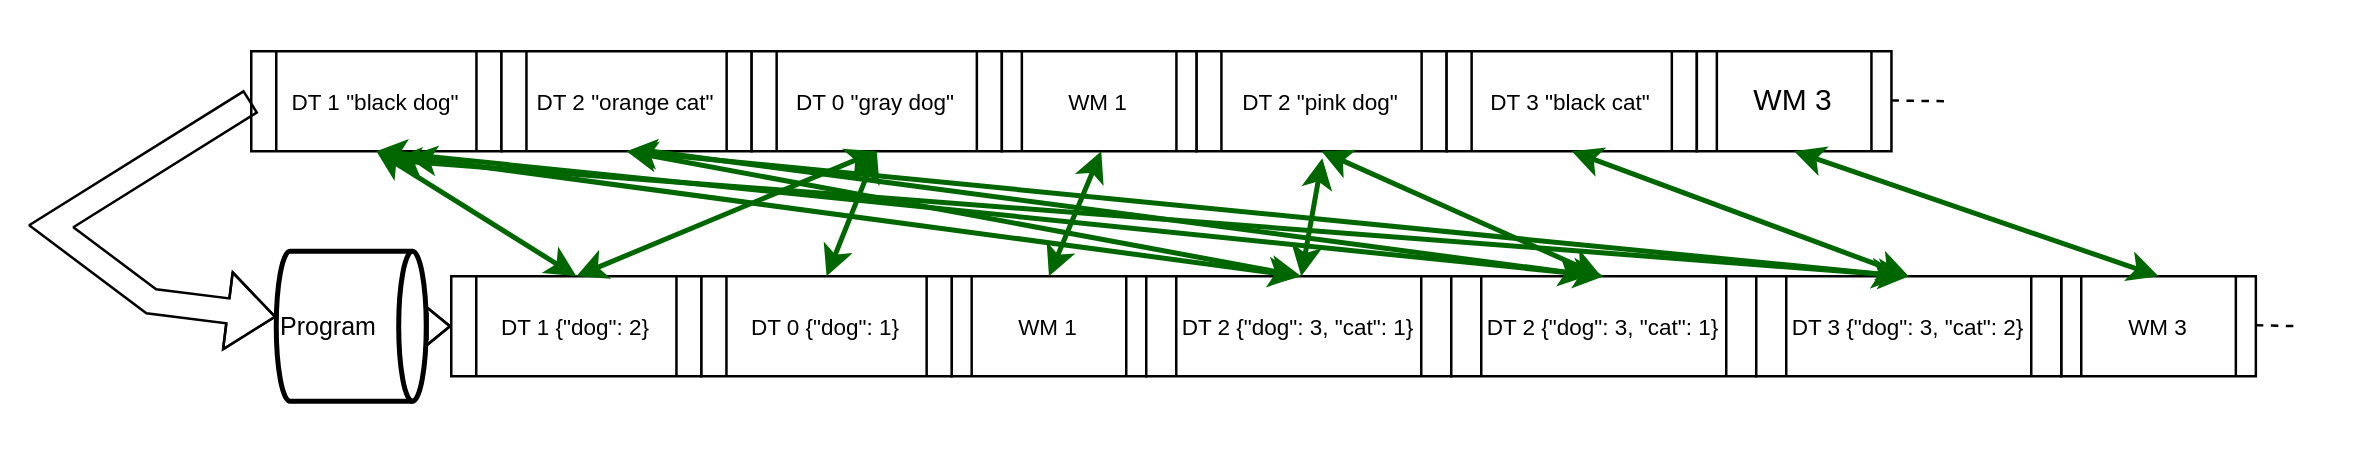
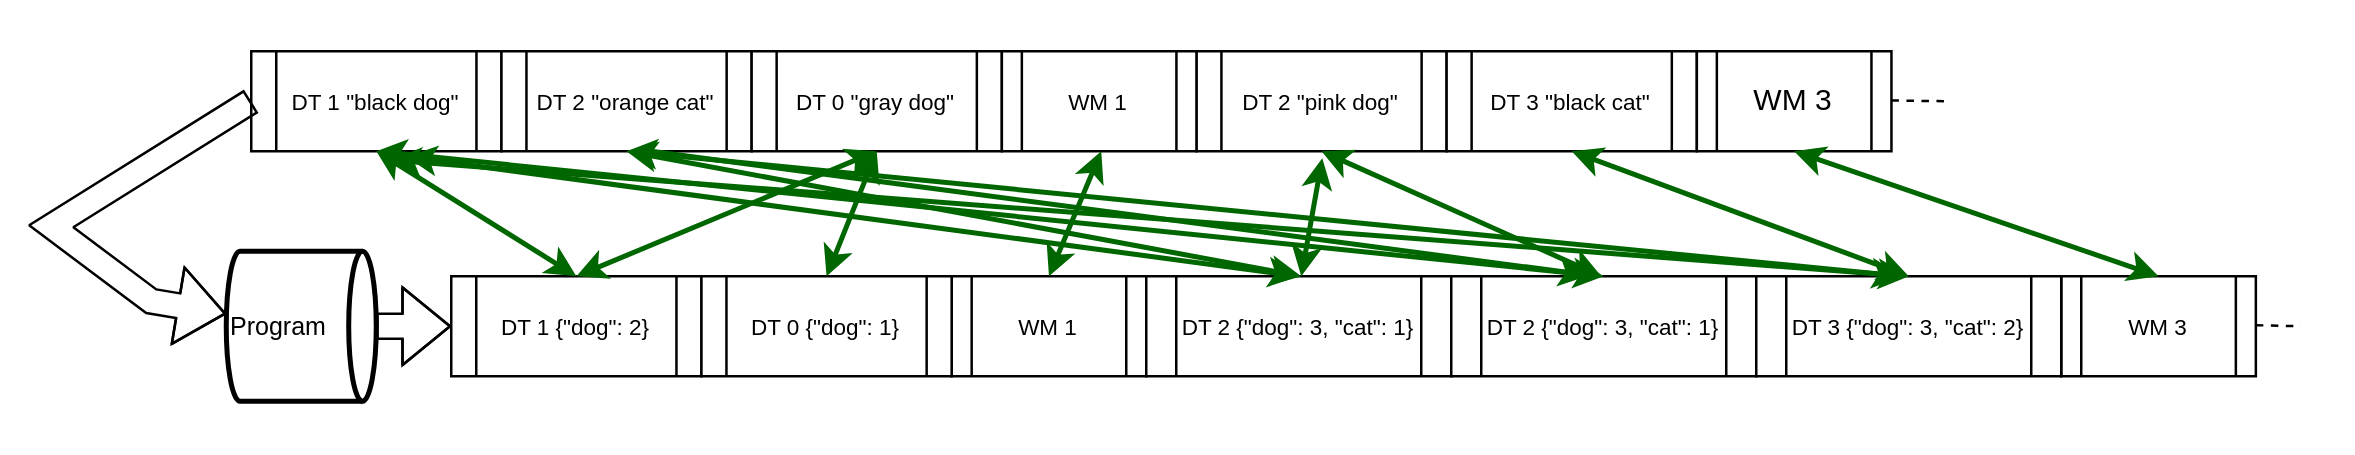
- <mxCell id="19" value="&lt;div style=&quot;&quot;&gt;&lt;span style=&quot;font-size: 10px; background-color: initial;&quot;&gt;Program&lt;/span&gt;&lt;/div&gt;" style="strokeWidth=2;html=1;shape=mxgraph.flowchart.direct_data;whiteSpace=wrap;align=left;" parent="1" vertex="1"><mxGeometry x="110" y="100" width="60" height="60" as="geometry" /></mxCell>
+ <mxCell id="19" value="&lt;div style=&quot;&quot;&gt;&lt;span style=&quot;font-size: 10px; background-color: initial;&quot;&gt;Program&lt;/span&gt;&lt;/div&gt;" style="strokeWidth=2;html=1;shape=mxgraph.flowchart.direct_data;whiteSpace=wrap;align=left;" parent="1" vertex="1"><mxGeometry x="90" y="100" width="60" height="60" as="geometry" /></mxCell>
